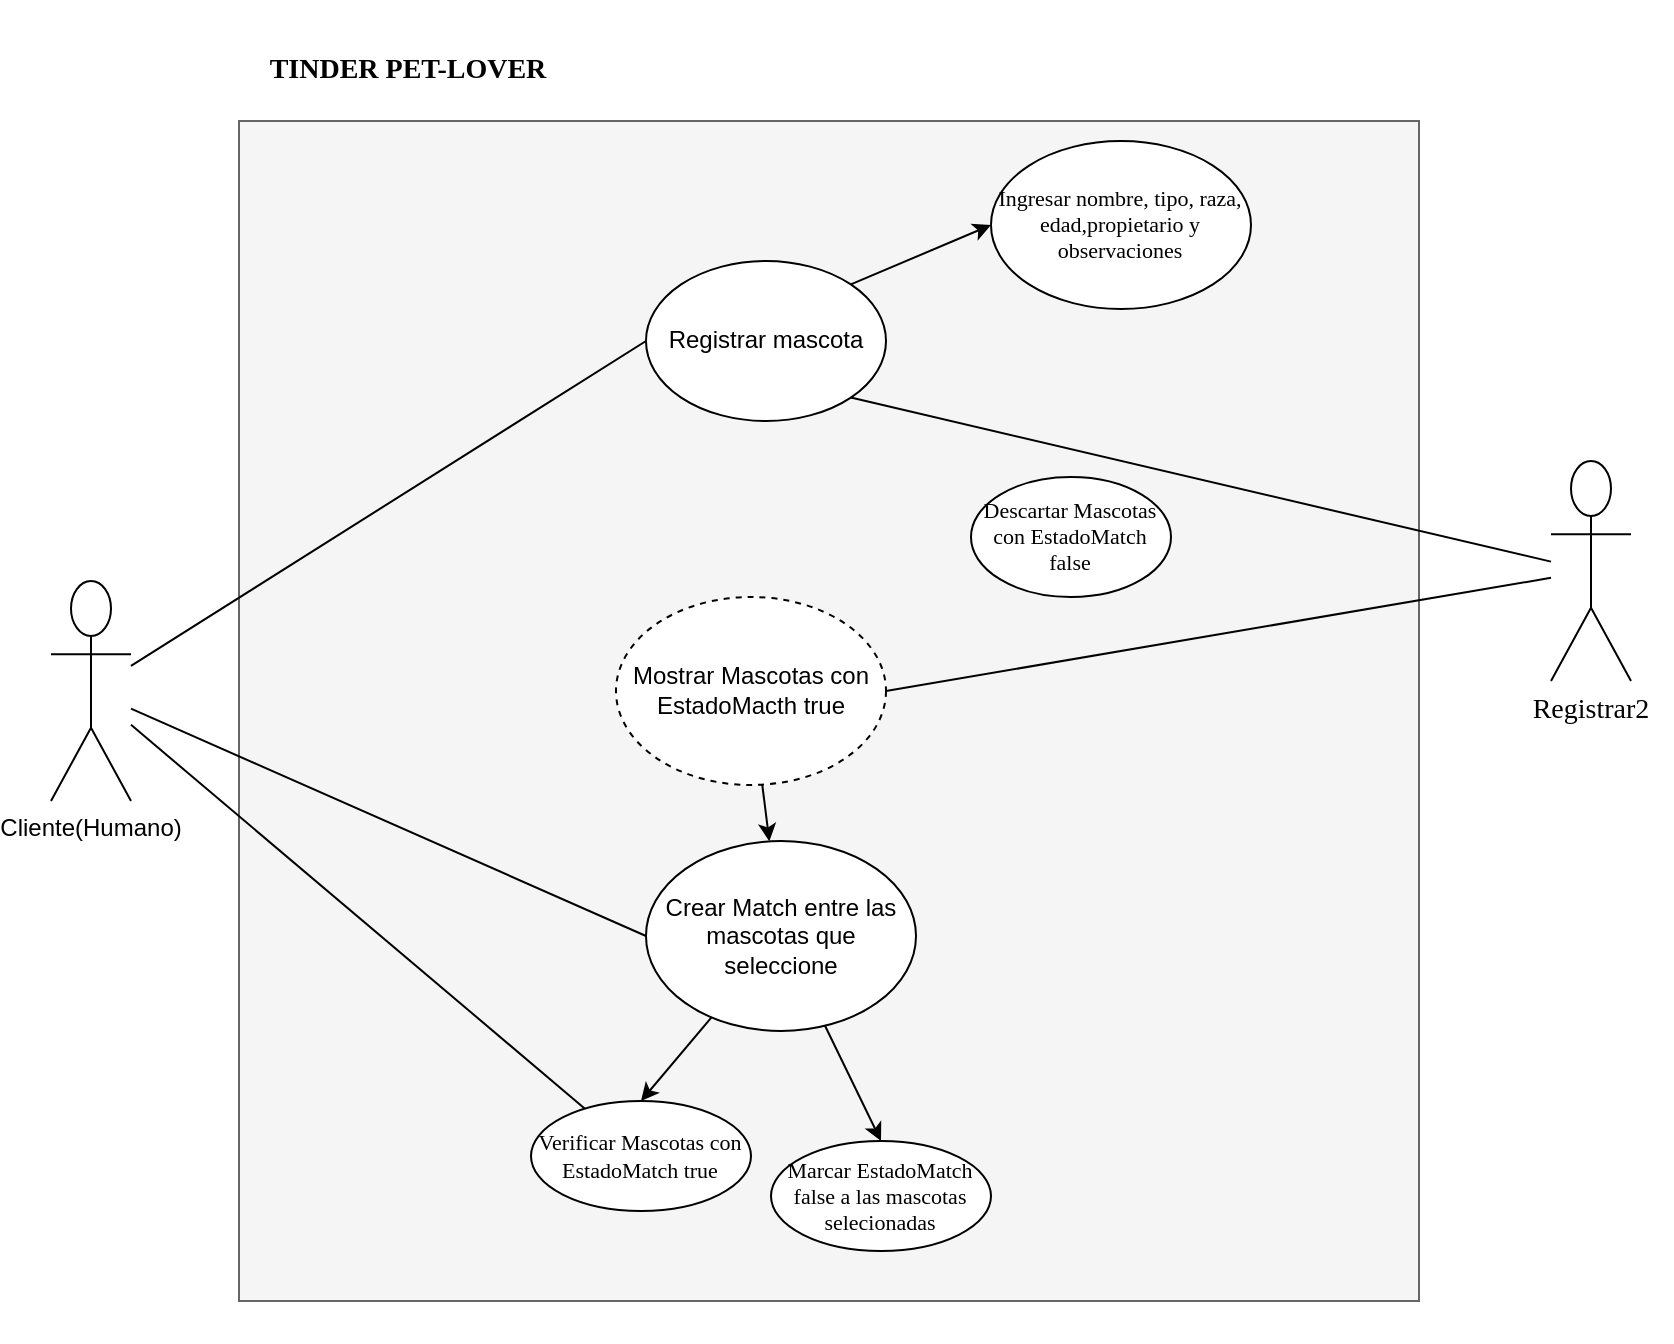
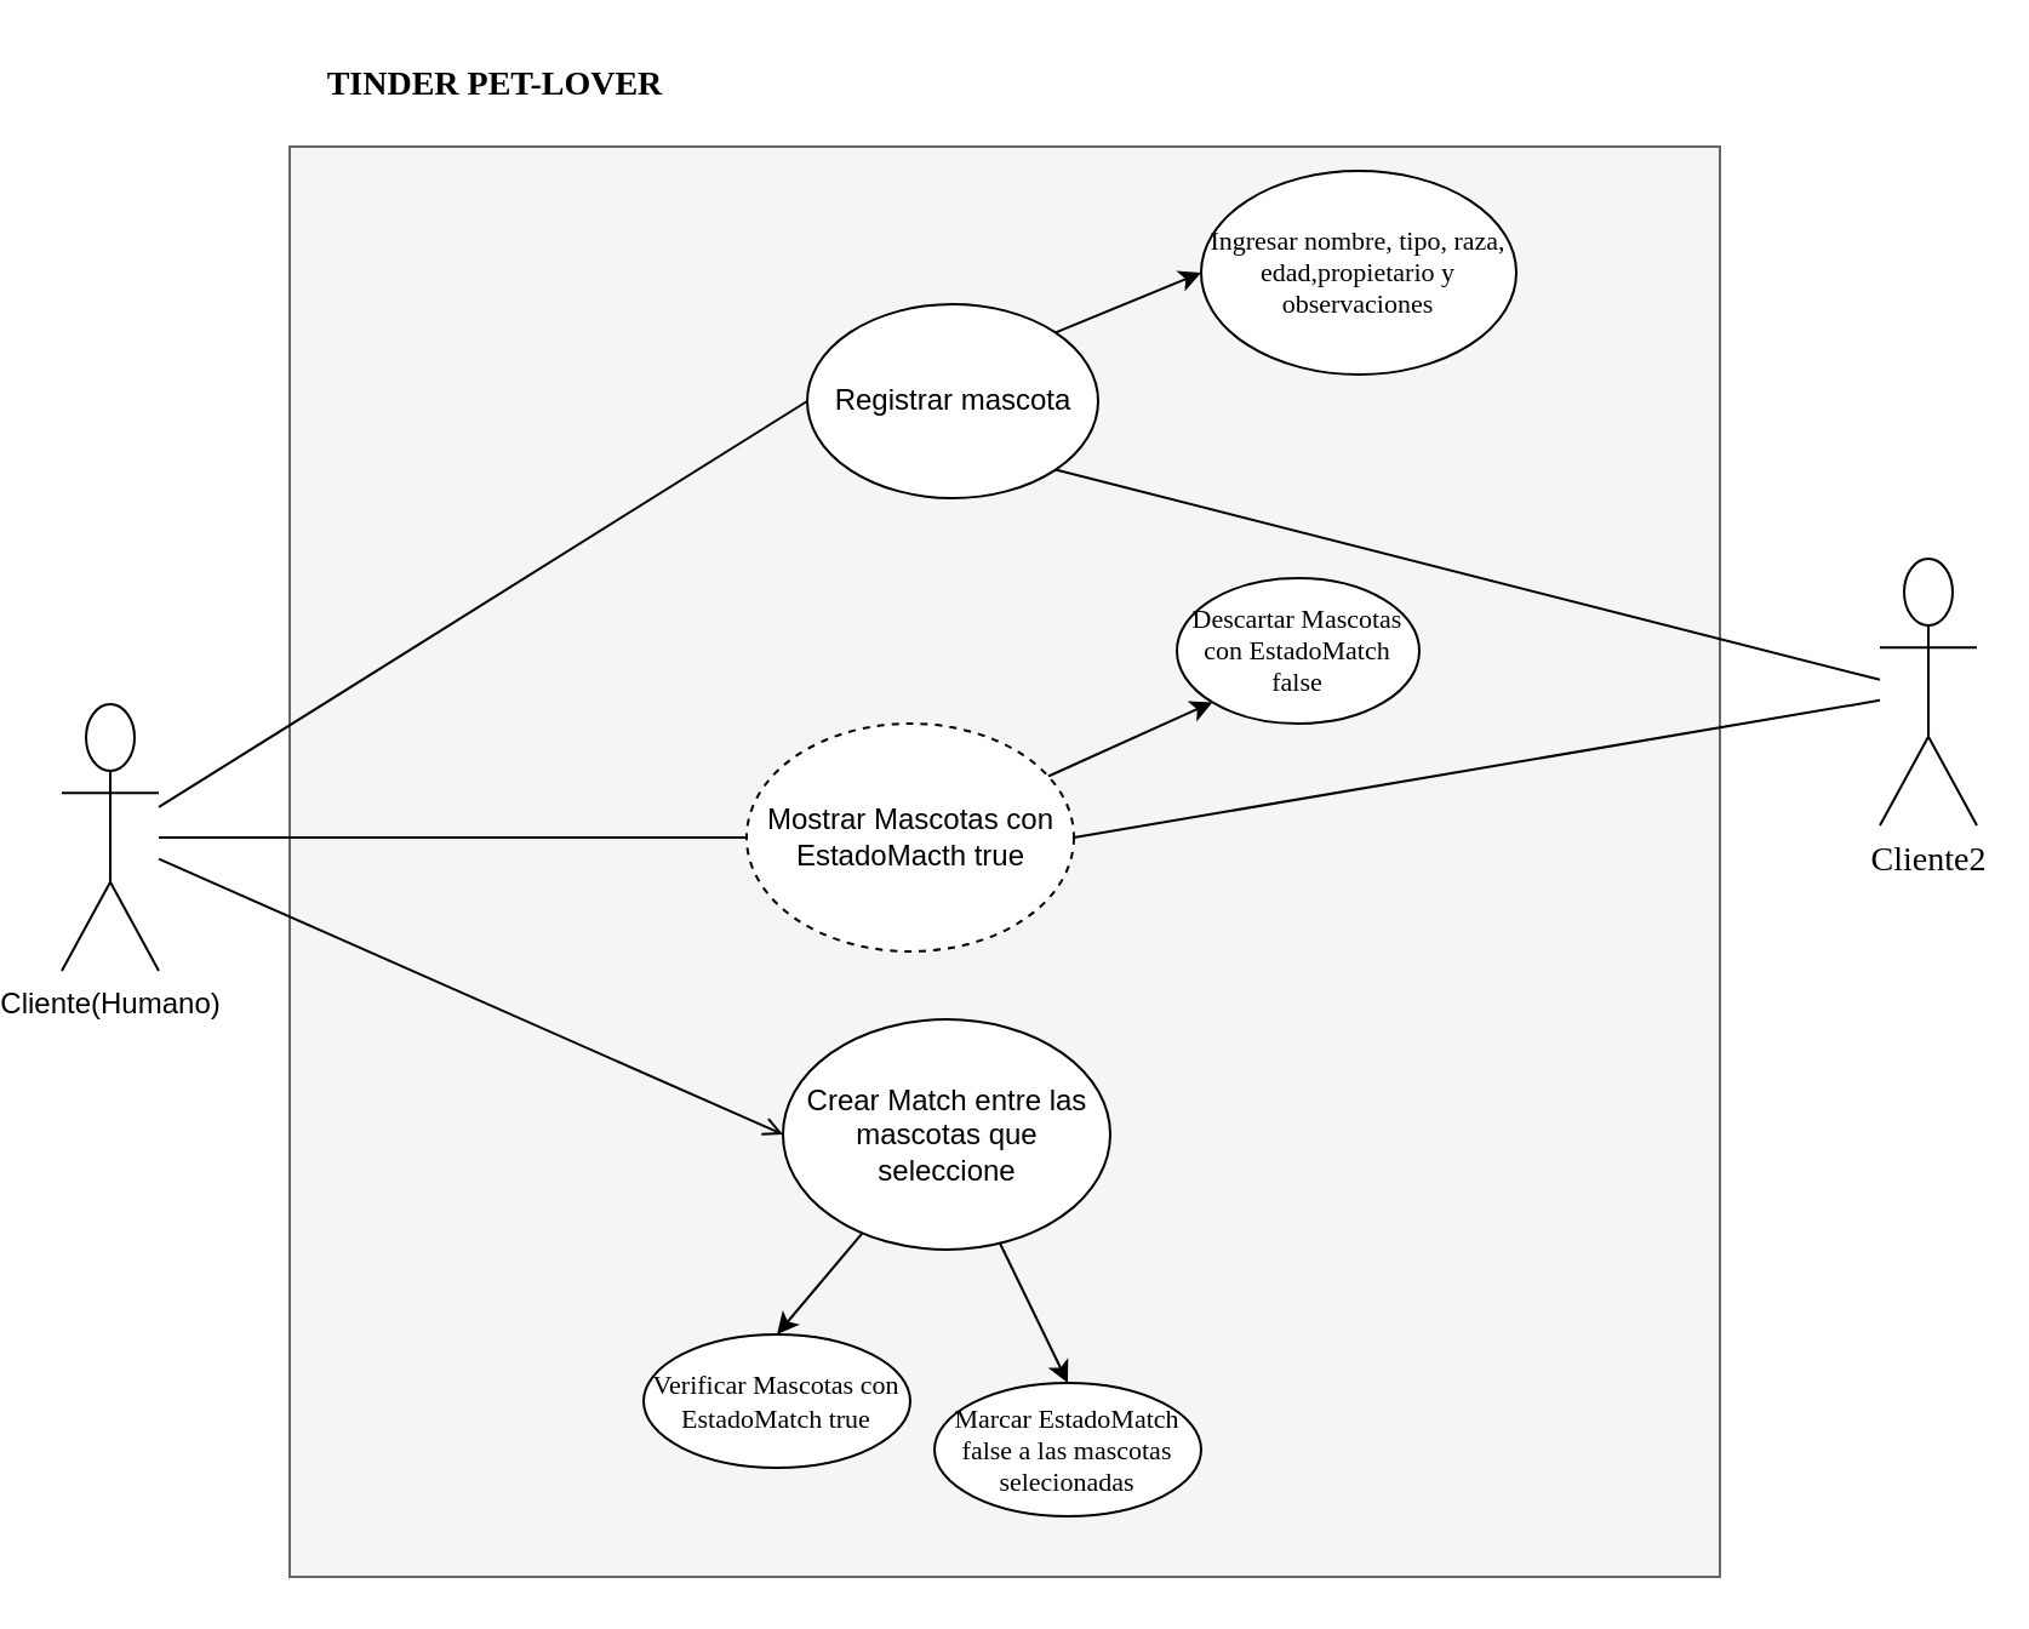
- <mxCell id="5" value="Registrar mascota" style="ellipse;whiteSpace=wrap;html=1;" vertex="1" parent="1"><mxGeometry x="317.5" y="130" width="120" height="80" as="geometry" /></mxCell>
+ <mxCell id="5" value="Registrar mascota" style="ellipse;whiteSpace=wrap;html=1;" vertex="1" parent="1"><mxGeometry x="327.5" y="125" width="120" height="80" as="geometry" /></mxCell>
- <mxCell id="15" value="Registrar2&lt;br&gt;" style="shape=umlActor;verticalLabelPosition=bottom;verticalAlign=top;html=1;outlineConnect=0;fontFamily=Times New Roman;fontSize=14;" vertex="1" parent="1"><mxGeometry x="770" y="230" width="40" height="110" as="geometry" /></mxCell>
+ <mxCell id="15" value="Cliente2&lt;br&gt;" style="shape=umlActor;verticalLabelPosition=bottom;verticalAlign=top;html=1;outlineConnect=0;fontFamily=Times New Roman;fontSize=14;" vertex="1" parent="1"><mxGeometry x="770" y="230" width="40" height="110" as="geometry" /></mxCell>
- <mxCell id="6" style="edgeStyle=none;html=1;fontFamily=Times New Roman;fontSize=14;" edge="1" parent="1" source="7" target="11"><mxGeometry relative="1" as="geometry" /></mxCell>
+ <mxCell id="6" style="edgeStyle=none;html=1;entryX=0;entryY=1;entryDx=0;entryDy=0;fontFamily=Times New Roman;fontSize=14;" edge="1" parent="1" source="7" target="17"><mxGeometry relative="1" as="geometry" /></mxCell>
- <mxCell id="13" value="" style="endArrow=none;html=1;fontFamily=Times New Roman;fontSize=14;" edge="1" parent="1" source="3" target="20"><mxGeometry width="50" height="50" relative="1" as="geometry"><mxPoint x="140" y="294.713" as="sourcePoint" /><mxPoint x="414" y="190" as="targetPoint" /></mxGeometry></mxCell>
+ <mxCell id="13" value="" style="endArrow=none;html=1;fontFamily=Times New Roman;fontSize=14;entryX=0;entryY=0.5;entryDx=0;entryDy=0;" edge="1" parent="1" source="3" target="7"><mxGeometry width="50" height="50" relative="1" as="geometry"><mxPoint x="140" y="294.713" as="sourcePoint" /><mxPoint x="414" y="190" as="targetPoint" /></mxGeometry></mxCell>
- <mxCell id="14" value="" style="endArrow=none;html=1;fontFamily=Times New Roman;fontSize=14;entryX=0;entryY=0.5;entryDx=0;entryDy=0;" edge="1" parent="1" source="3" target="11"><mxGeometry width="50" height="50" relative="1" as="geometry"><mxPoint x="140" y="308.71" as="sourcePoint" /><mxPoint x="410" y="300" as="targetPoint" /></mxGeometry></mxCell>
+ <mxCell id="14" value="" style="endArrow=open;html=1;fontFamily=Times New Roman;fontSize=14;entryX=0;entryY=0.5;entryDx=0;entryDy=0;" edge="1" parent="1" source="3" target="11"><mxGeometry width="50" height="50" relative="1" as="geometry"><mxPoint x="140" y="308.71" as="sourcePoint" /><mxPoint x="410" y="300" as="targetPoint" /></mxGeometry></mxCell>
